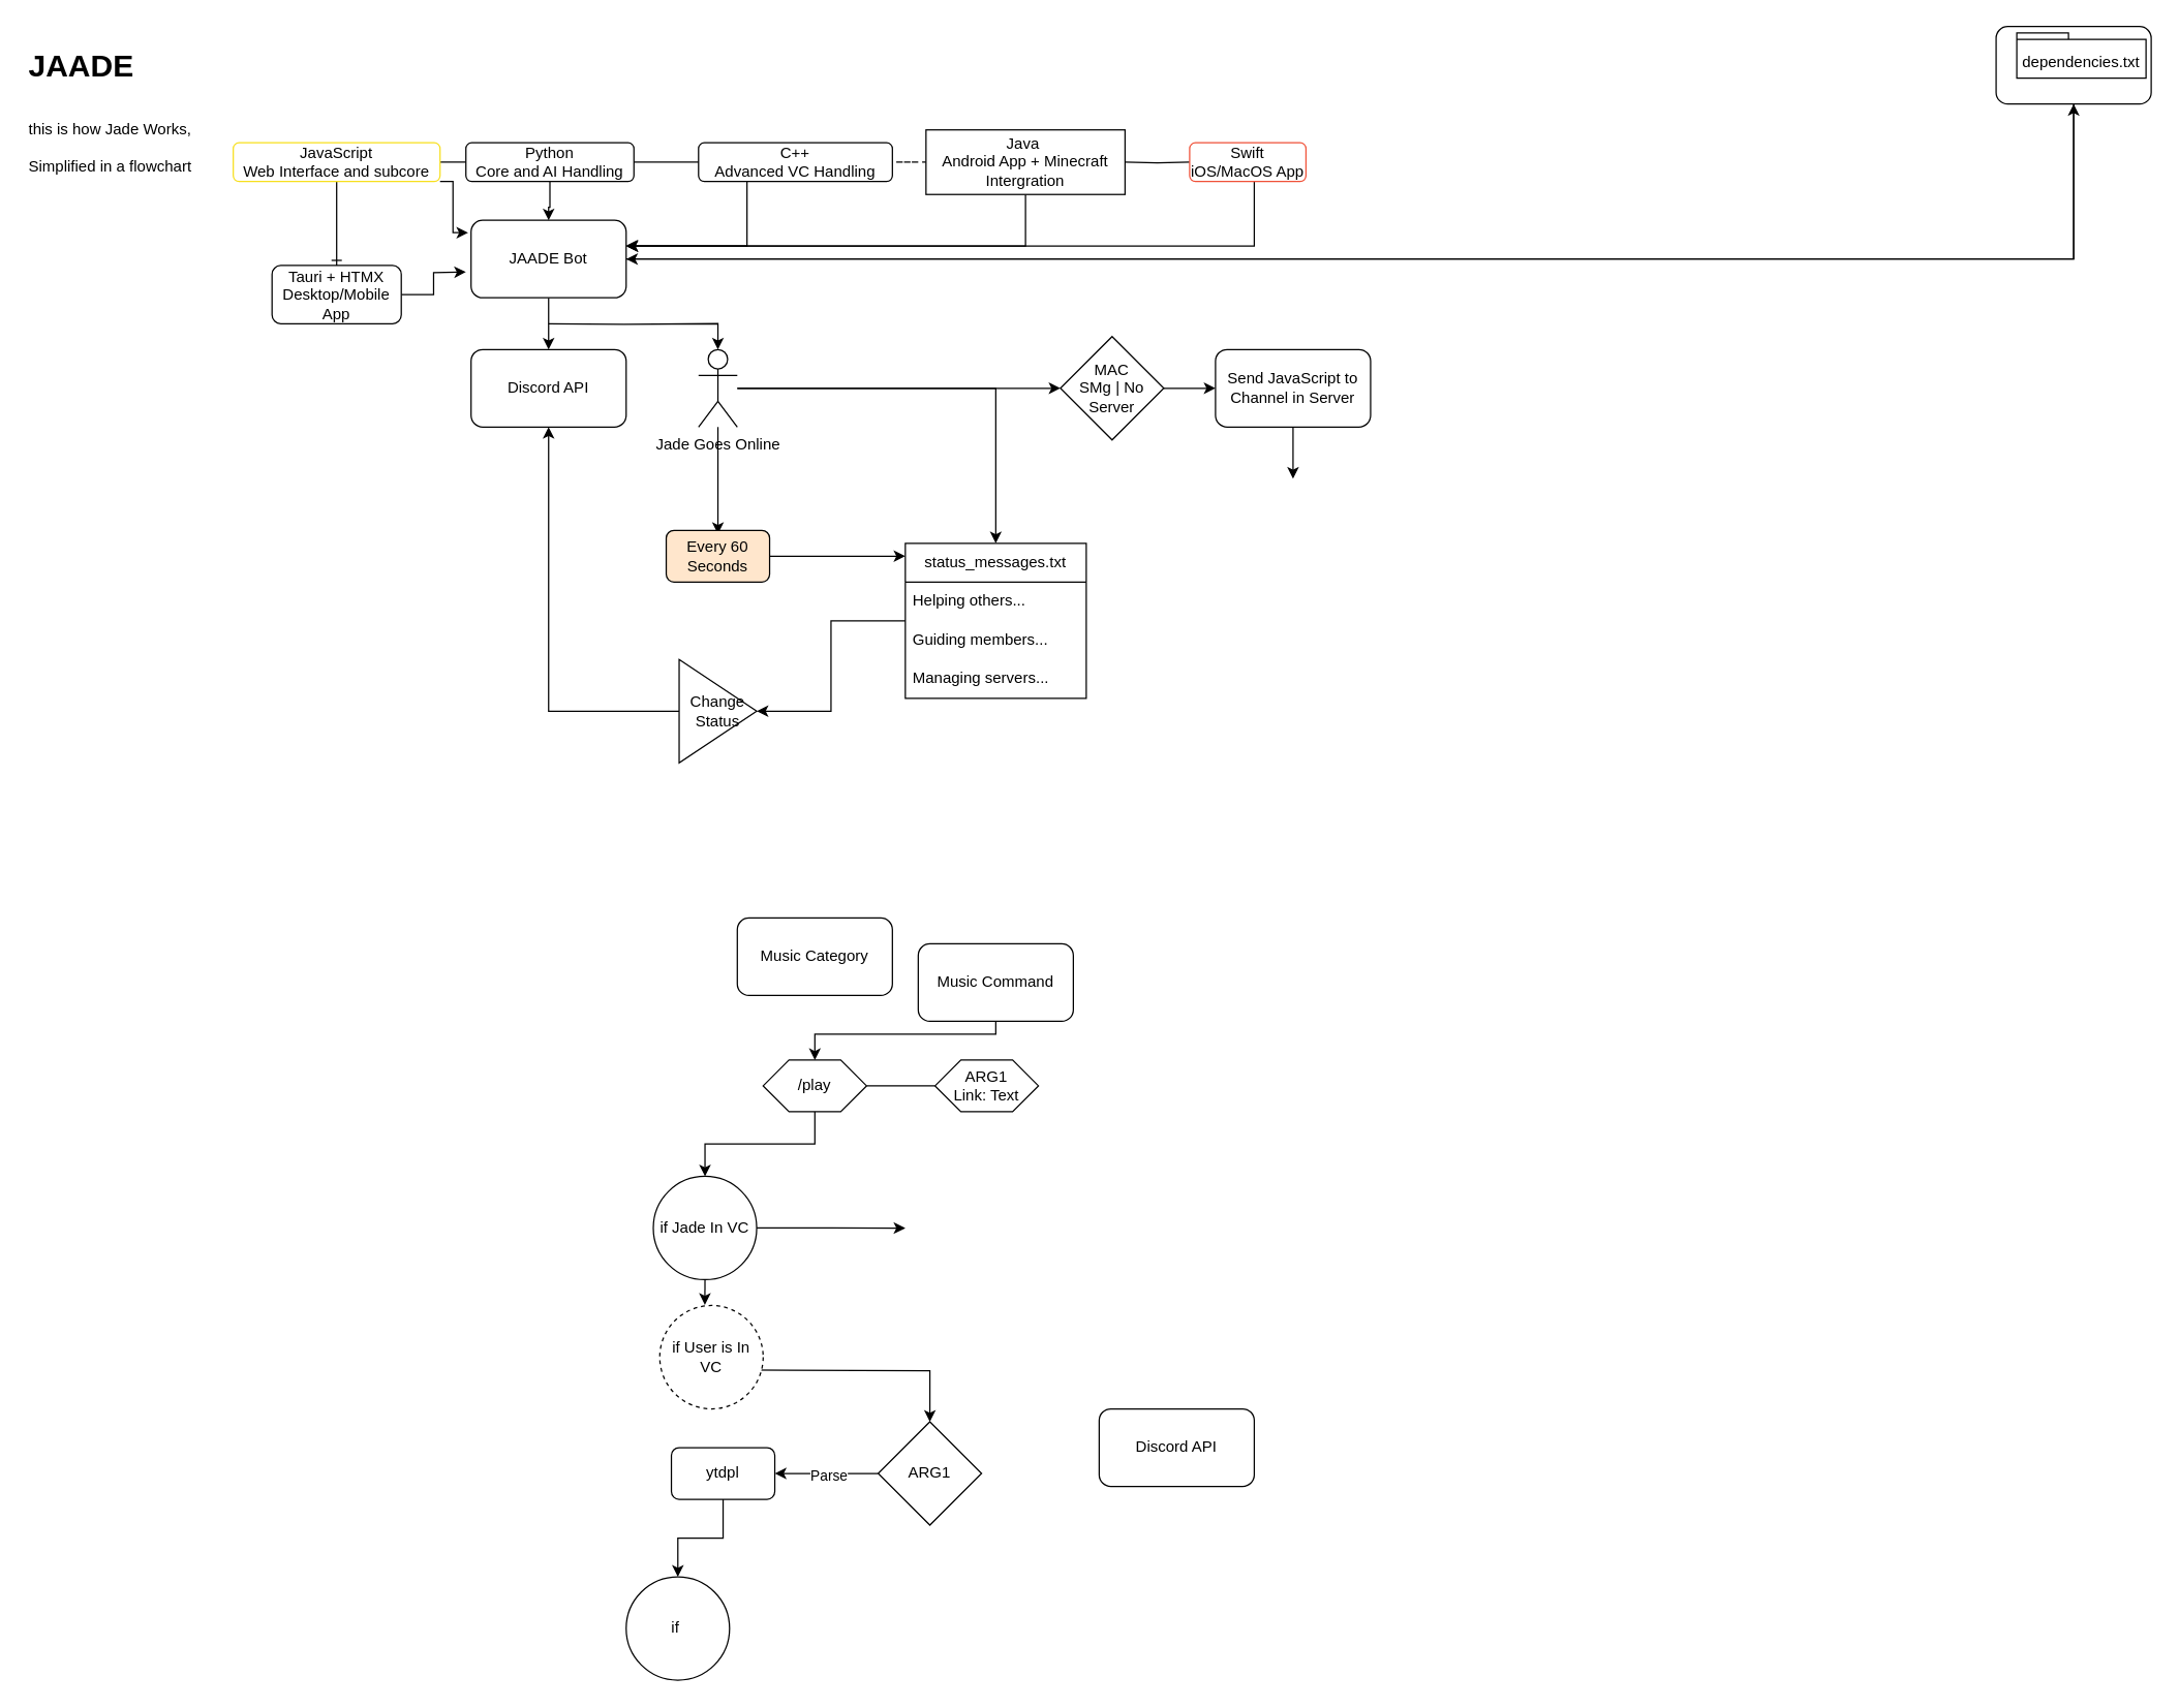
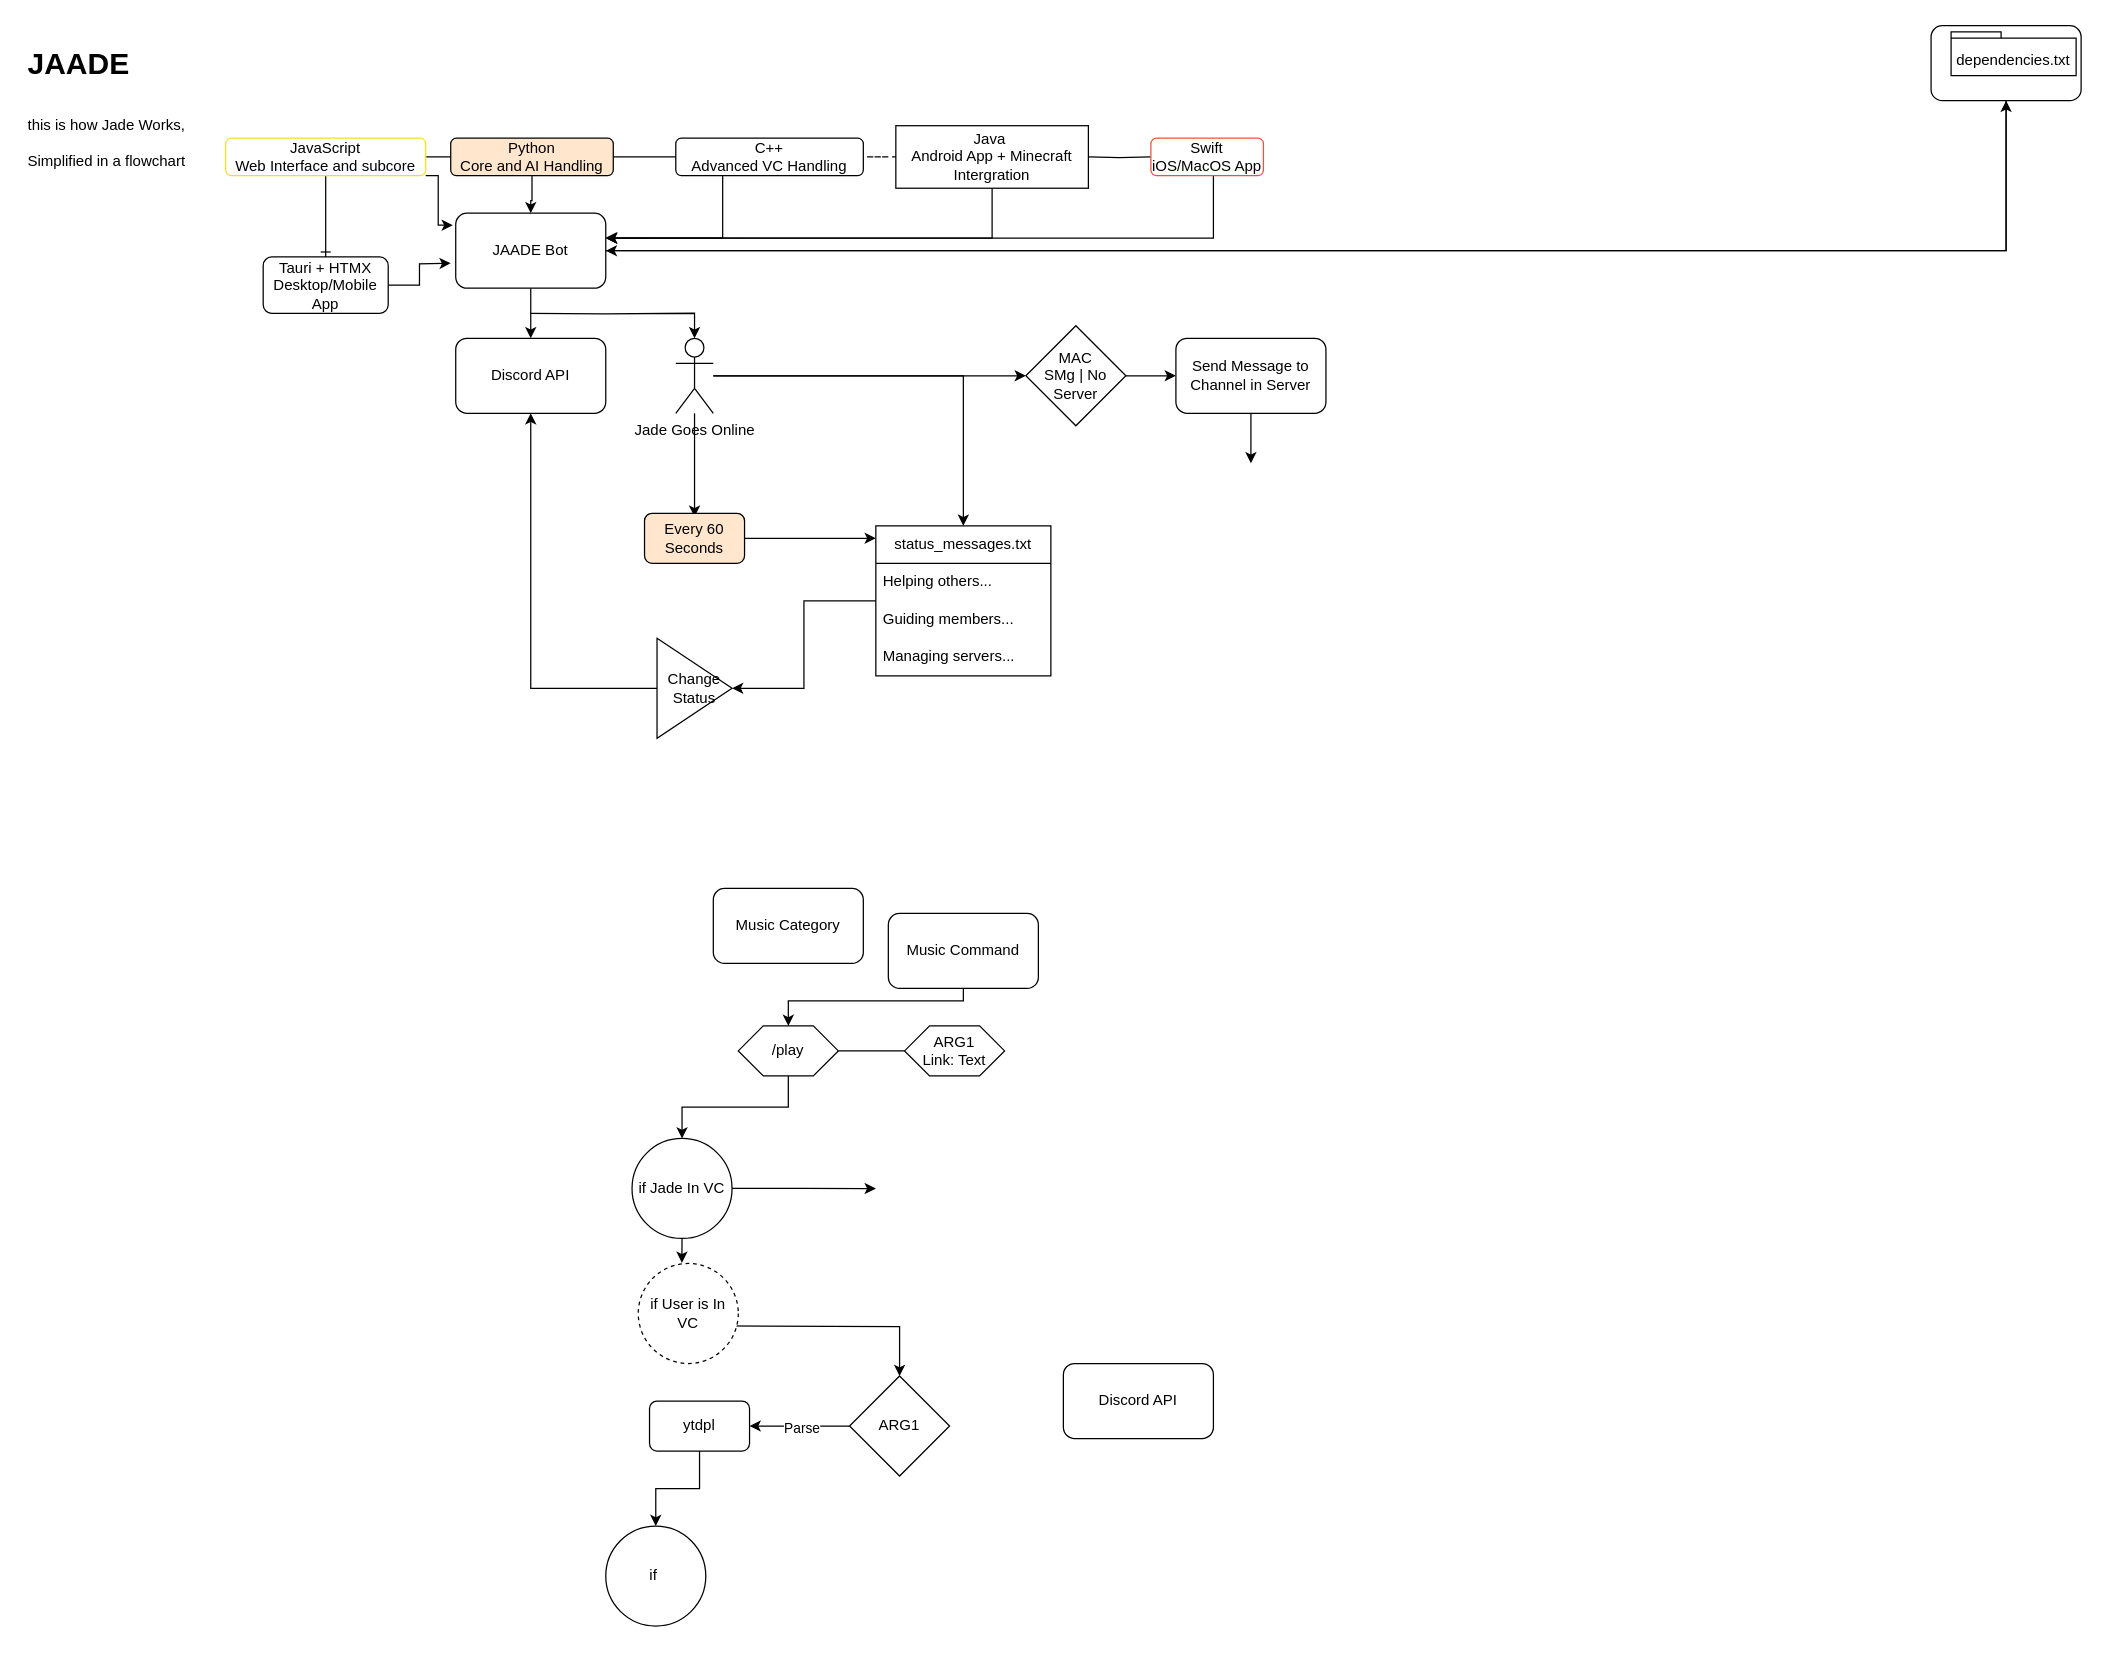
- <mxCell id="15" value="Python&lt;div&gt;Core and AI Handling&lt;/div&gt;" style="rounded=1;whiteSpace=wrap;html=1;strokeColor=light-dark(#000000,#2100FF);" vertex="1" parent="1"><mxGeometry x="360" y="110" width="130" height="30" as="geometry" /></mxCell>
+ <mxCell id="15" value="Python&lt;div&gt;Core and AI Handling&lt;/div&gt;" style="rounded=1;whiteSpace=wrap;html=1;strokeColor=light-dark(#000000,#2100FF);fillColor=#ffe6cc;" vertex="1" parent="1"><mxGeometry x="360" y="110" width="130" height="30" as="geometry" /></mxCell>
- <mxCell id="40" value="Send JavaScript to Channel in Server" style="rounded=1;whiteSpace=wrap;html=1;" vertex="1" parent="1"><mxGeometry x="940" y="270" width="120" height="60" as="geometry" /></mxCell>
+ <mxCell id="40" value="Send Message to Channel in Server" style="rounded=1;whiteSpace=wrap;html=1;" vertex="1" parent="1"><mxGeometry x="940" y="270" width="120" height="60" as="geometry" /></mxCell>
